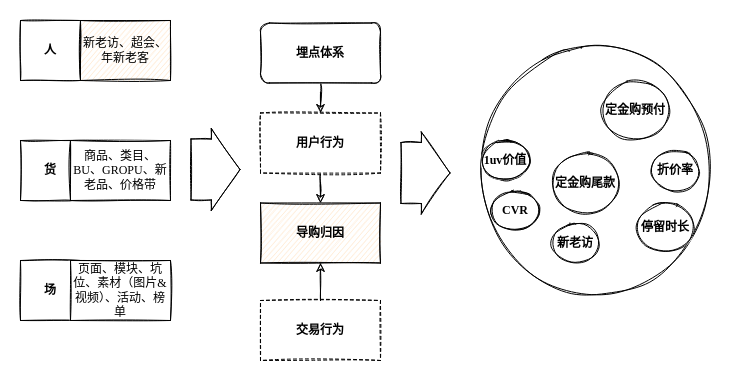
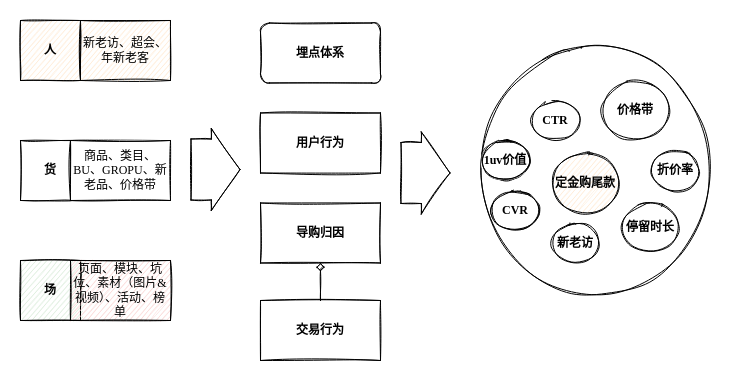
- <mxCell id="5" value="人" style="whiteSpace=wrap;html=1;aspect=fixed;fontFamily=Comic Sans MS;fontStyle=1;sketch=1;" vertex="1" parent="1"><mxGeometry x="20" y="20" width="60" height="60" as="geometry" /></mxCell>
+ <mxCell id="5" value="人" style="whiteSpace=wrap;html=1;aspect=fixed;fontFamily=Comic Sans MS;fontStyle=1;sketch=1;fillColor=#ffe6cc;" vertex="1" parent="1"><mxGeometry x="20" y="20" width="60" height="60" as="geometry" /></mxCell>
- <mxCell id="10" style="edgeStyle=orthogonalEdgeStyle;rounded=0;orthogonalLoop=1;jettySize=auto;html=1;exitX=0.5;exitY=1;exitDx=0;exitDy=0;fontFamily=Comic Sans MS;fontStyle=1;sketch=1;" edge="1" parent="1" source="11" target="9"><mxGeometry relative="1" as="geometry" /></mxCell>
- <mxCell id="15" value="&lt;span&gt;定金购预付&lt;/span&gt;" style="ellipse;whiteSpace=wrap;html=1;fontFamily=Comic Sans MS;fontStyle=1;sketch=1;" vertex="1" parent="1"><mxGeometry x="600" y="80" width="70" height="60" as="geometry" /></mxCell>
+ <mxCell id="15" value="&lt;span&gt;价格带&lt;/span&gt;" style="ellipse;whiteSpace=wrap;html=1;fontFamily=Comic Sans MS;fontStyle=1;sketch=1;" vertex="1" parent="1"><mxGeometry x="600" y="80" width="70" height="60" as="geometry" /></mxCell>
+ <mxCell id="27" value="&lt;span&gt;CTR&lt;/span&gt;" style="ellipse;whiteSpace=wrap;html=1;fontFamily=Comic Sans MS;fontStyle=1;sketch=1;" vertex="1" parent="1"><mxGeometry x="530" y="100" width="50" height="40" as="geometry" /></mxCell>
- <mxCell id="9" value="用户行为" style="rounded=0;whiteSpace=wrap;html=1;fontFamily=Comic Sans MS;fontStyle=1;sketch=1;dashed=1;" vertex="1" parent="1"><mxGeometry x="260" y="112.5" width="120" height="60" as="geometry" /></mxCell>
+ <mxCell id="9" value="用户行为" style="rounded=0;whiteSpace=wrap;html=1;fontFamily=Comic Sans MS;fontStyle=1;sketch=1;" vertex="1" parent="1"><mxGeometry x="260" y="112.5" width="120" height="60" as="geometry" /></mxCell>
- <mxCell id="16" value="&lt;span&gt;定金购尾款&lt;/span&gt;" style="ellipse;whiteSpace=wrap;html=1;fontFamily=Comic Sans MS;fontStyle=1;sketch=1;" vertex="1" parent="1"><mxGeometry x="550" y="152.5" width="70" height="60" as="geometry" /></mxCell>
+ <mxCell id="16" value="&lt;span&gt;定金购尾款&lt;/span&gt;" style="ellipse;whiteSpace=wrap;html=1;fontFamily=Comic Sans MS;fontStyle=1;sketch=1;fillColor=#ffe6cc;" vertex="1" parent="1"><mxGeometry x="550" y="152.5" width="70" height="60" as="geometry" /></mxCell>
- <mxCell id="8" style="edgeStyle=orthogonalEdgeStyle;rounded=0;orthogonalLoop=1;jettySize=auto;html=1;exitX=0.5;exitY=1;exitDx=0;exitDy=0;fontFamily=Comic Sans MS;fontStyle=1;sketch=1;" edge="1" parent="1" source="9" target="3"><mxGeometry relative="1" as="geometry" /></mxCell>
- <mxCell id="28" value="停留时长" style="ellipse;whiteSpace=wrap;html=1;fontFamily=Comic Sans MS;fontStyle=1;sketch=1;" vertex="1" parent="1"><mxGeometry x="635" y="202.5" width="60" height="48.75" as="geometry" /></mxCell>
+ <mxCell id="28" value="停留时长" style="ellipse;whiteSpace=wrap;html=1;fontFamily=Comic Sans MS;fontStyle=1;sketch=1;" vertex="1" parent="1"><mxGeometry x="620" y="202.5" width="60" height="48.75" as="geometry" /></mxCell>
- <mxCell id="3" value="导购归因" style="rounded=0;whiteSpace=wrap;html=1;fontFamily=Comic Sans MS;fontStyle=1;sketch=1;fillColor=#ffe6cc;" vertex="1" parent="1"><mxGeometry x="260" y="202.5" width="120" height="60" as="geometry" /></mxCell>
+ <mxCell id="3" value="导购归因" style="rounded=0;whiteSpace=wrap;html=1;fontFamily=Comic Sans MS;fontStyle=1;sketch=1;" vertex="1" parent="1"><mxGeometry x="260" y="202.5" width="120" height="60" as="geometry" /></mxCell>
- <mxCell id="22" style="edgeStyle=orthogonalEdgeStyle;rounded=0;orthogonalLoop=1;jettySize=auto;html=1;exitX=0.5;exitY=0;exitDx=0;exitDy=0;entryX=0.5;entryY=1;entryDx=0;entryDy=0;fontFamily=Comic Sans MS;sketch=1;" edge="1" parent="1" source="23" target="3"><mxGeometry relative="1" as="geometry" /></mxCell>
+ <mxCell id="22" style="edgeStyle=orthogonalEdgeStyle;rounded=0;orthogonalLoop=1;jettySize=auto;html=1;exitX=0.5;exitY=0;exitDx=0;exitDy=0;entryX=0.5;entryY=1;entryDx=0;entryDy=0;fontFamily=Comic Sans MS;sketch=1;endArrow=diamond;" edge="1" parent="1" source="23" target="3"><mxGeometry relative="1" as="geometry" /></mxCell>
- <mxCell id="7" value="场" style="whiteSpace=wrap;html=1;aspect=fixed;fontFamily=Comic Sans MS;fontStyle=1;sketch=1;" vertex="1" parent="1"><mxGeometry x="20" y="260" width="60" height="60" as="geometry" /></mxCell>
+ <mxCell id="7" value="场" style="whiteSpace=wrap;html=1;aspect=fixed;fontFamily=Comic Sans MS;fontStyle=1;sketch=1;fillColor=#d5e8d4;" vertex="1" parent="1"><mxGeometry x="20" y="260" width="60" height="60" as="geometry" /></mxCell>
- <mxCell id="17" value="页面、模块、坑位、素材（图片&amp;amp;视频）、活动、榜单" style="rounded=0;whiteSpace=wrap;html=1;fontFamily=Comic Sans MS;fontStyle=0;sketch=1;" vertex="1" parent="1"><mxGeometry x="70" y="260" width="100" height="60" as="geometry" /></mxCell>
+ <mxCell id="17" value="页面、模块、坑位、素材（图片&amp;amp;视频）、活动、榜单" style="rounded=0;whiteSpace=wrap;html=1;fontFamily=Comic Sans MS;fontStyle=0;sketch=1;fillColor=#f8cecc;" vertex="1" parent="1"><mxGeometry x="70" y="260" width="100" height="60" as="geometry" /></mxCell>
- <mxCell id="23" value="交易行为" style="rounded=0;whiteSpace=wrap;html=1;fontFamily=Comic Sans MS;fontStyle=1;sketch=1;dashed=1;" vertex="1" parent="1"><mxGeometry x="260" y="300" width="120" height="60" as="geometry" /></mxCell>
+ <mxCell id="23" value="交易行为" style="rounded=0;whiteSpace=wrap;html=1;fontFamily=Comic Sans MS;fontStyle=1;sketch=1;" vertex="1" parent="1"><mxGeometry x="260" y="300" width="120" height="60" as="geometry" /></mxCell>
